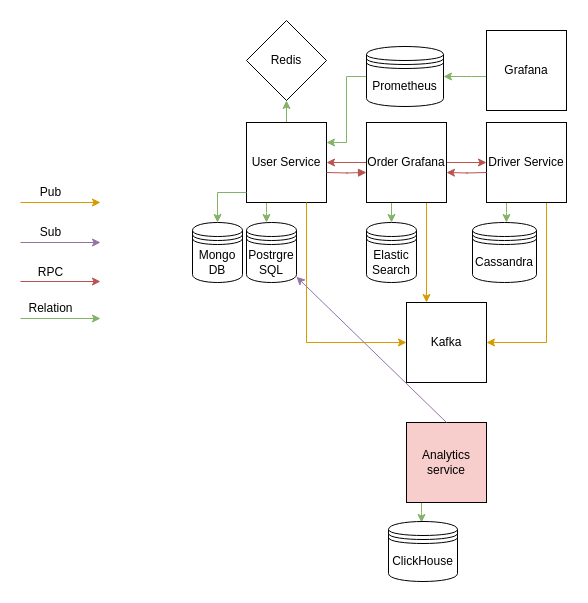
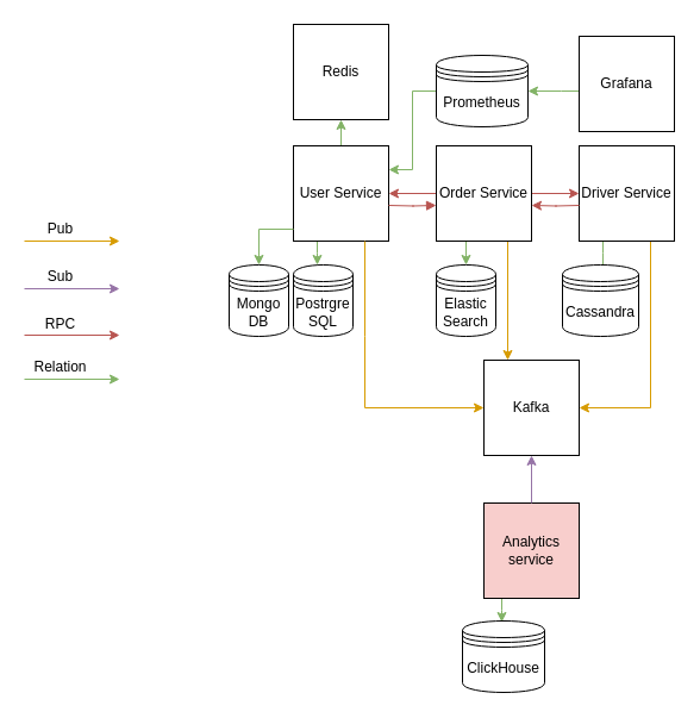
- <mxCell id="32" value="Redis" style="rhombus;whiteSpace=wrap;html=1;aspect=fixed;" vertex="1" parent="1"><mxGeometry x="246" y="20" width="80" height="80" as="geometry" /></mxCell>
+ <mxCell id="32" value="Redis" style="whiteSpace=wrap;html=1;aspect=fixed;" vertex="1" parent="1"><mxGeometry x="246" y="20" width="80" height="80" as="geometry" /></mxCell>
- <mxCell id="12" value="Order&amp;nbsp;Grafana" style="whiteSpace=wrap;html=1;aspect=fixed;" parent="1" vertex="1"><mxGeometry x="366" y="122" width="80" height="80" as="geometry" /></mxCell>
+ <mxCell id="12" value="Order&amp;nbsp;Service" style="whiteSpace=wrap;html=1;aspect=fixed;" parent="1" vertex="1"><mxGeometry x="366" y="122" width="80" height="80" as="geometry" /></mxCell>
- <mxCell id="5" value="" style="edgeStyle=orthogonalEdgeStyle;rounded=0;orthogonalLoop=1;jettySize=auto;html=1;exitX=0.25;exitY=1;exitDx=0;exitDy=0;fillColor=#d5e8d4;strokeColor=#82b366;" parent="1" source="7" target="27" edge="1"><mxGeometry relative="1" as="geometry"><Array as="points"><mxPoint x="506" y="212" /><mxPoint x="506" y="212" /></Array></mxGeometry></mxCell>
+ <mxCell id="5" value="" style="edgeStyle=orthogonalEdgeStyle;rounded=0;orthogonalLoop=1;jettySize=auto;html=1;exitX=0.25;exitY=1;exitDx=0;exitDy=0;fillColor=#d5e8d4;strokeColor=#82b366;endArrow=none;" parent="1" source="7" target="27" edge="1"><mxGeometry relative="1" as="geometry"><Array as="points"><mxPoint x="506" y="212" /><mxPoint x="506" y="212" /></Array></mxGeometry></mxCell>
- <mxCell id="24" value="" style="endArrow=classic;html=1;rounded=0;fillColor=#e1d5e7;strokeColor=#9673a6;exitX=0.5;exitY=0;exitDx=0;exitDy=0;" parent="1" source="14" target="25" edge="1"><mxGeometry width="50" height="50" relative="1" as="geometry"><mxPoint x="376" y="352" as="sourcePoint" /><mxPoint x="456" y="352" as="targetPoint" /></mxGeometry></mxCell>
+ <mxCell id="24" value="" style="endArrow=classic;html=1;rounded=0;fillColor=#e1d5e7;strokeColor=#9673a6;exitX=0.5;exitY=0;exitDx=0;exitDy=0;entryX=0.5;entryY=1;entryDx=0;entryDy=0;" parent="1" source="14" target="22" edge="1"><mxGeometry width="50" height="50" relative="1" as="geometry"><mxPoint x="376" y="352" as="sourcePoint" /><mxPoint x="456" y="352" as="targetPoint" /></mxGeometry></mxCell>
